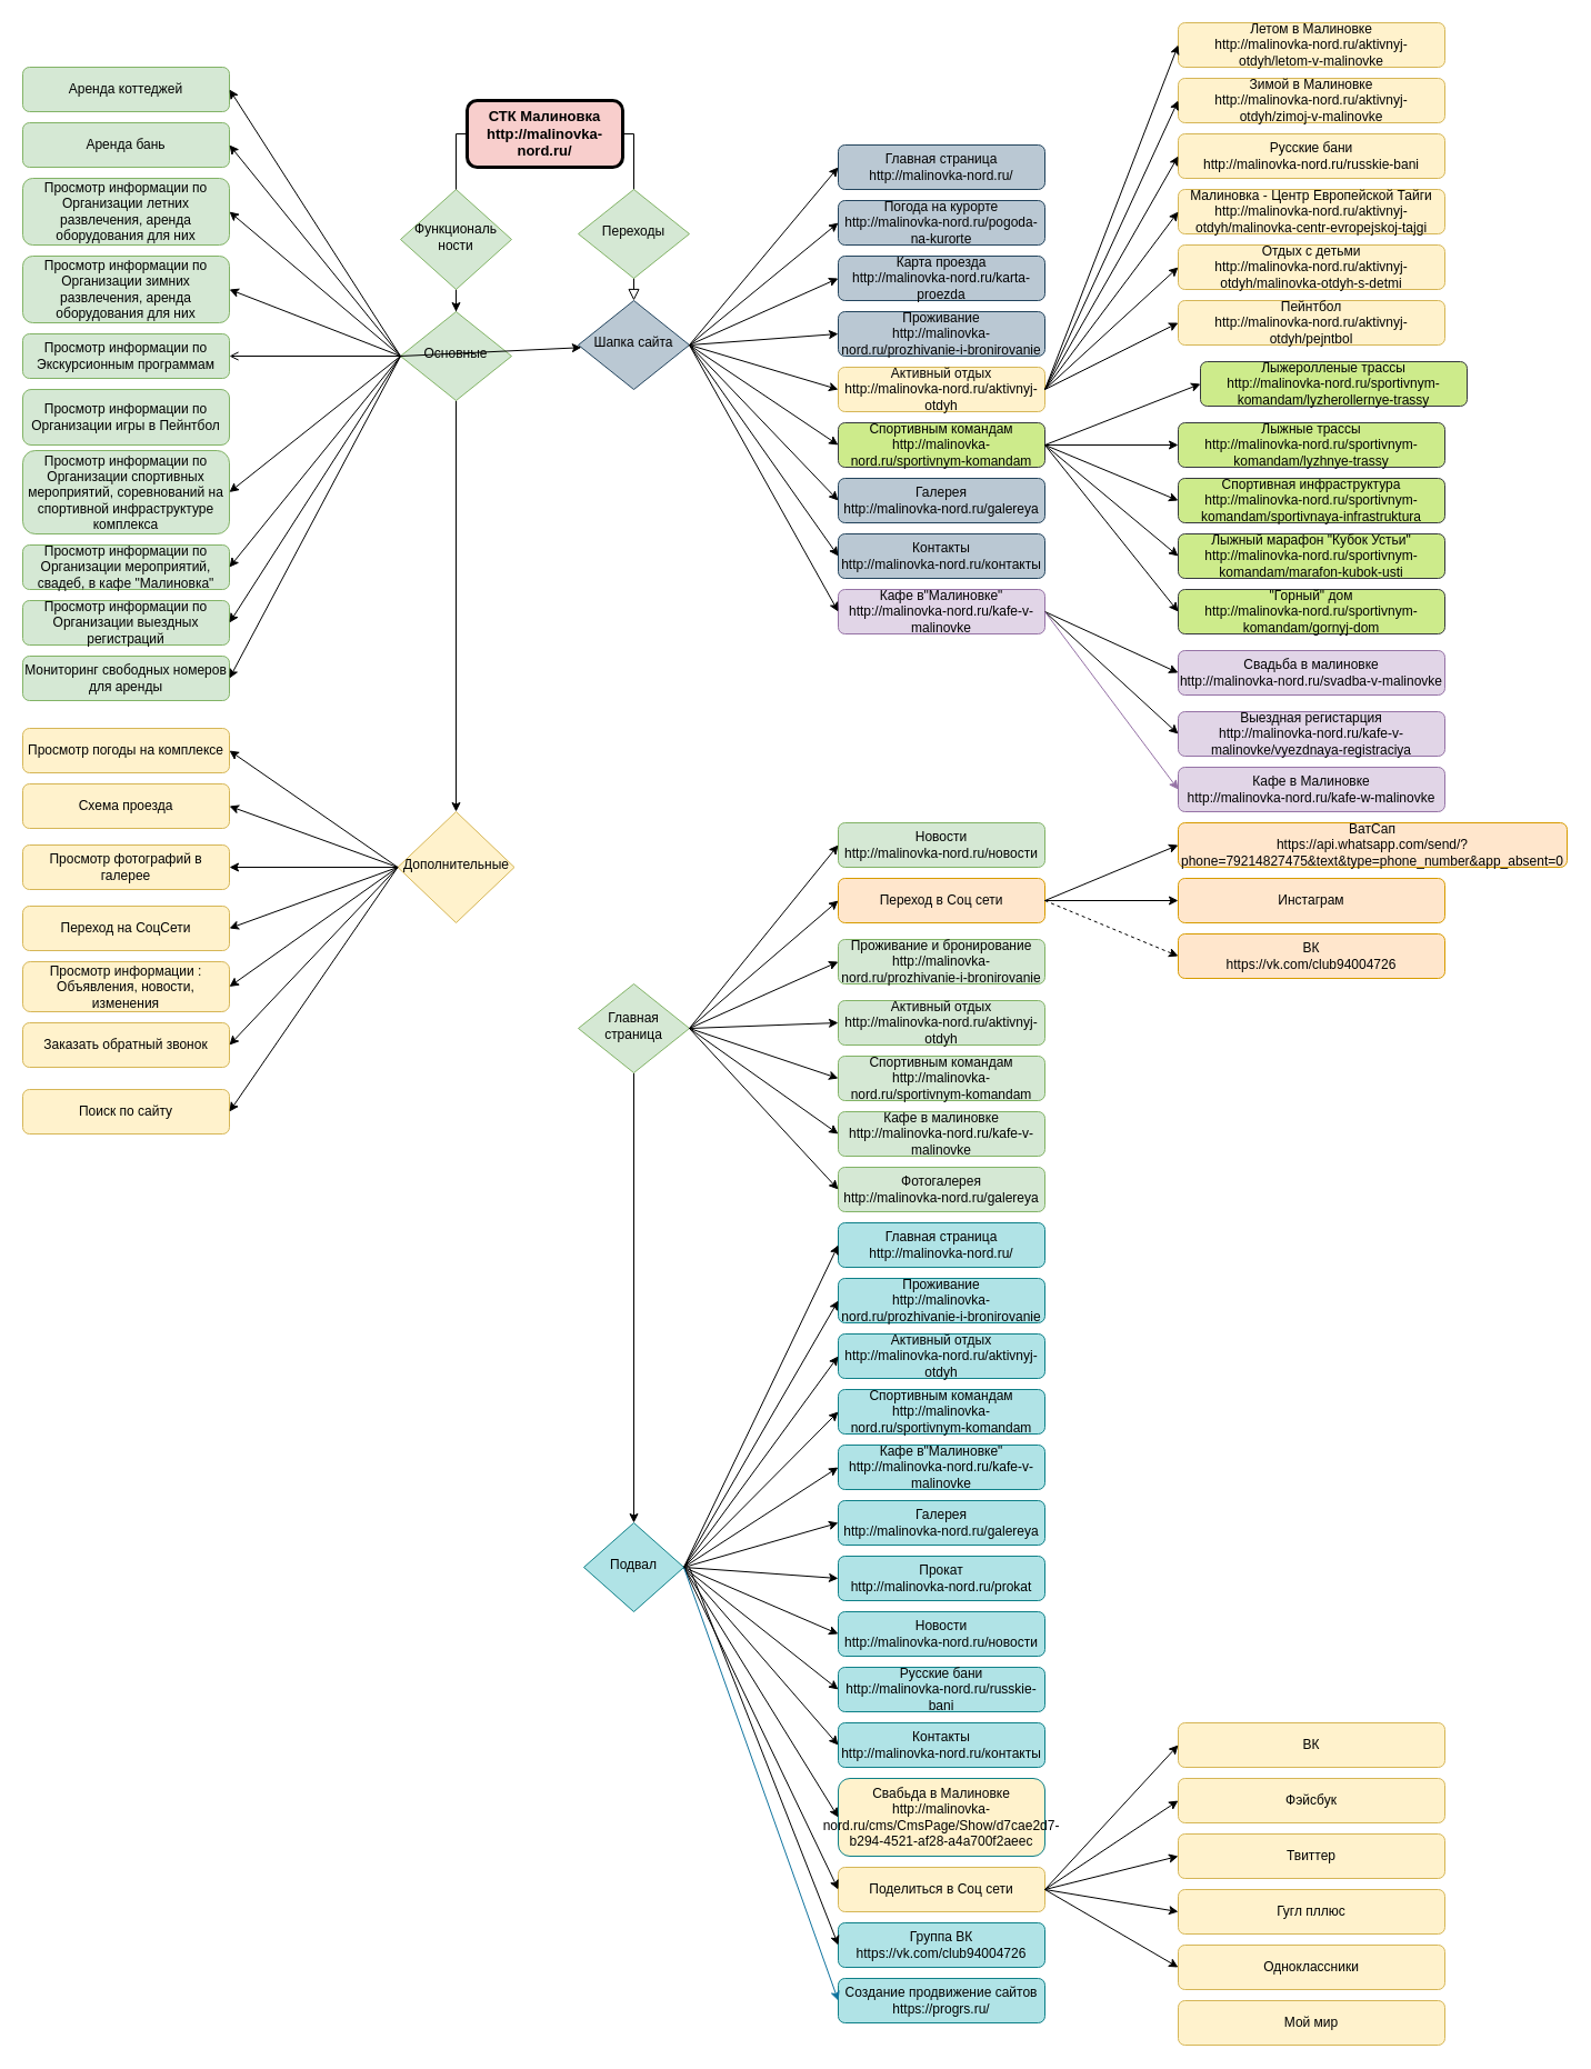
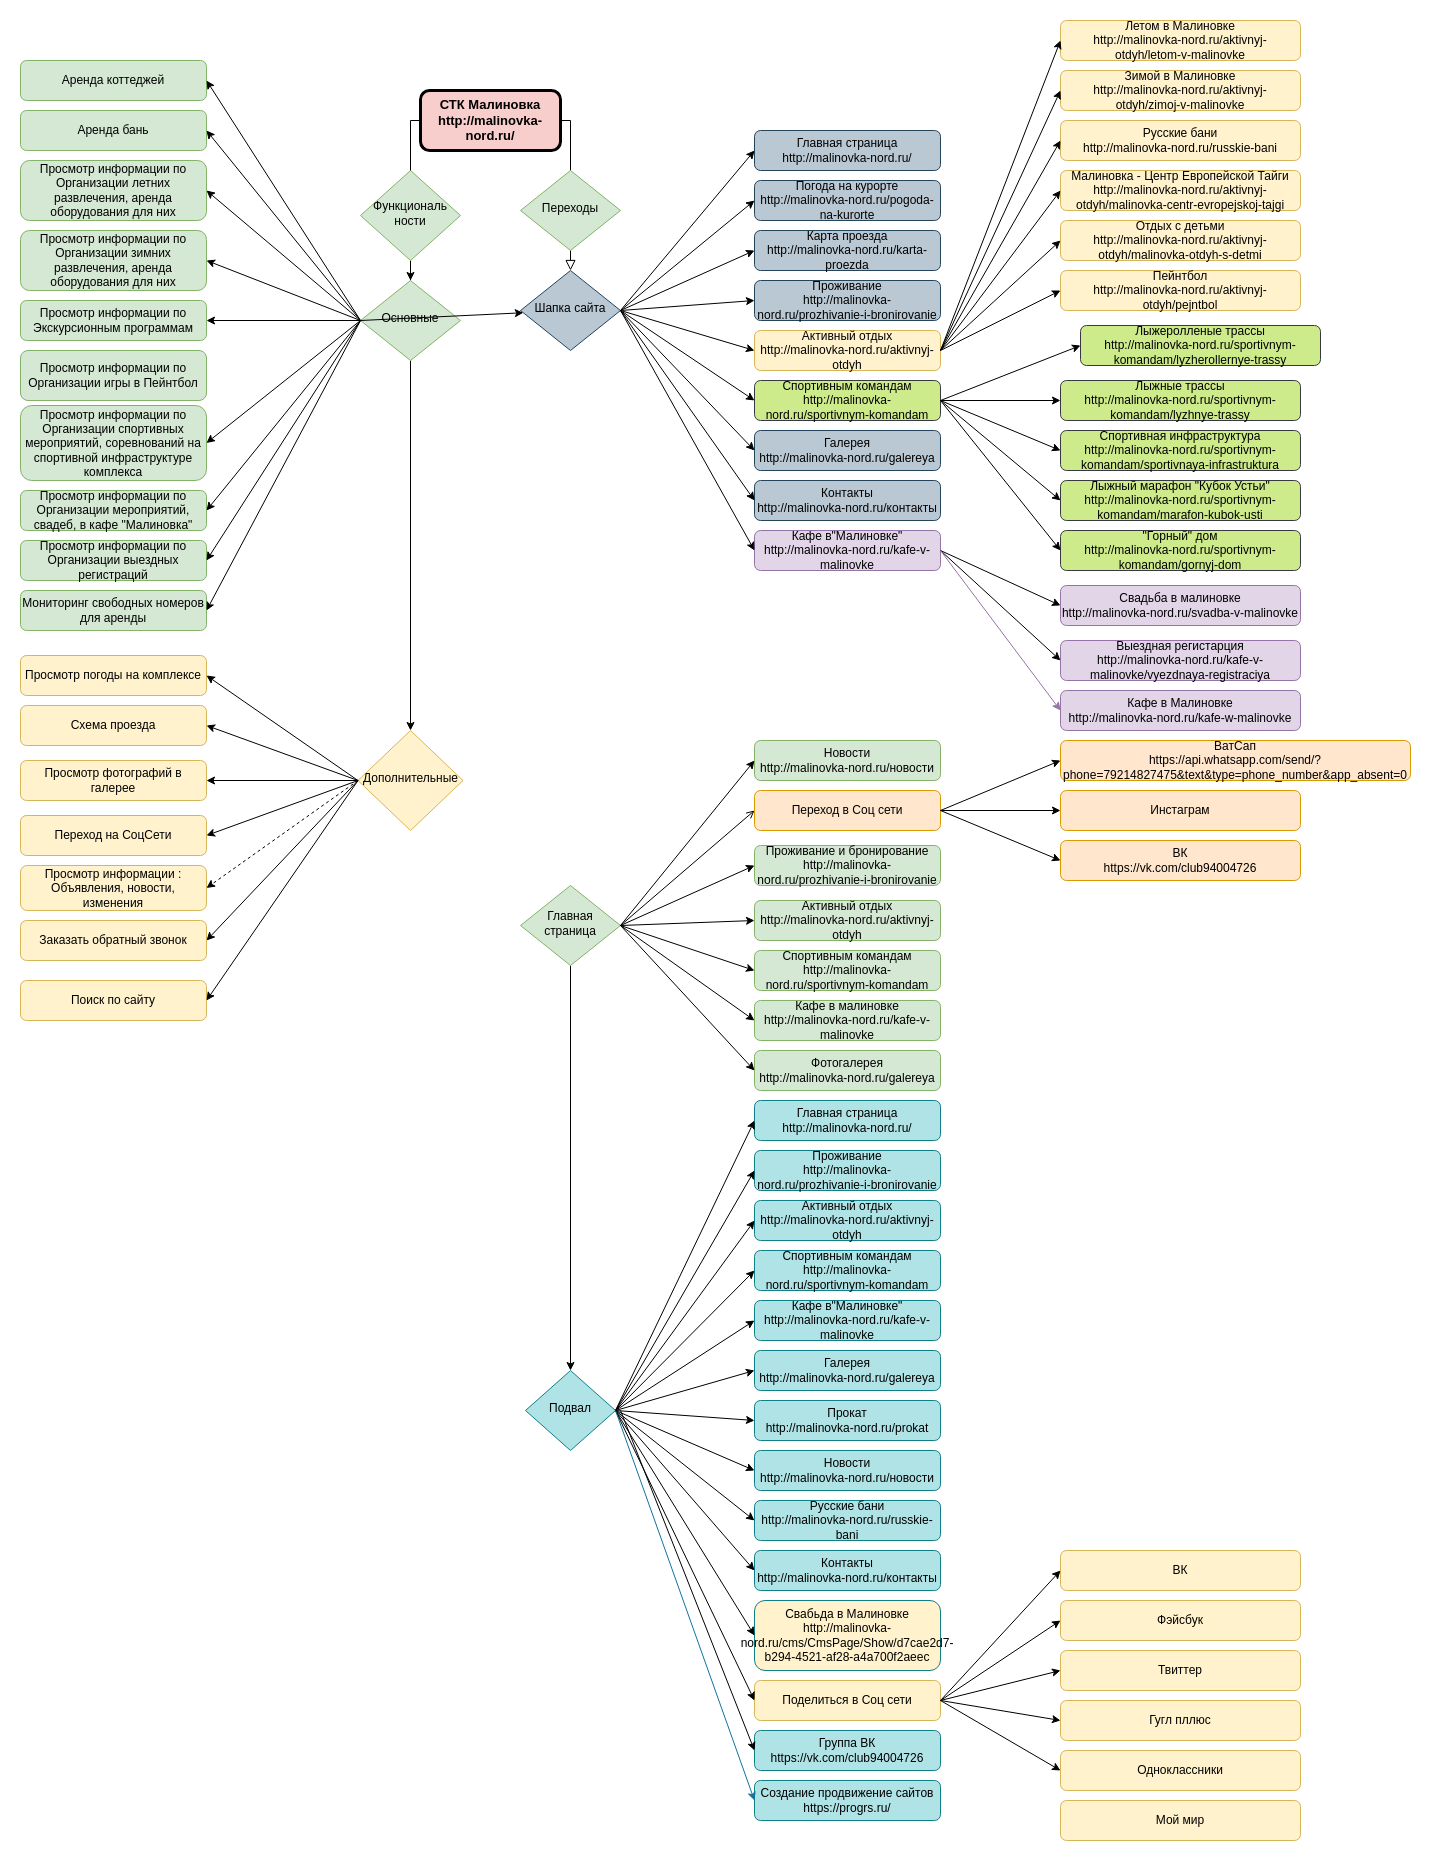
- <mxCell id="133" value="" style="endArrow=open;html=1;rounded=0;exitX=0;exitY=0.5;exitDx=0;exitDy=0;entryX=1;entryY=0.5;entryDx=0;entryDy=0;" parent="1" source="114" target="123" edge="1"><mxGeometry width="50" height="50" relative="1" as="geometry"><mxPoint x="150" y="420" as="sourcePoint" /><mxPoint x="200" y="370" as="targetPoint" /></mxGeometry></mxCell>
+ <mxCell id="133" value="" style="endArrow=classic;html=1;rounded=0;exitX=0;exitY=0.5;exitDx=0;exitDy=0;entryX=1;entryY=0.5;entryDx=0;entryDy=0;" parent="1" source="114" target="123" edge="1"><mxGeometry width="50" height="50" relative="1" as="geometry"><mxPoint x="150" y="420" as="sourcePoint" /><mxPoint x="200" y="370" as="targetPoint" /></mxGeometry></mxCell>
- <mxCell id="36" value="" style="endArrow=classic;html=1;rounded=0;entryX=0;entryY=0.5;entryDx=0;entryDy=0;exitX=1;exitY=0.5;exitDx=0;exitDy=0;" parent="1" source="26" target="28" edge="1"><mxGeometry width="50" height="50" relative="1" as="geometry"><mxPoint x="480" y="975" as="sourcePoint" /><mxPoint x="530" y="925" as="targetPoint" /></mxGeometry></mxCell>
+ <mxCell id="36" value="" style="endArrow=open;html=1;rounded=0;entryX=0;entryY=0.5;entryDx=0;entryDy=0;exitX=1;exitY=0.5;exitDx=0;exitDy=0;" parent="1" source="26" target="28" edge="1"><mxGeometry width="50" height="50" relative="1" as="geometry"><mxPoint x="480" y="975" as="sourcePoint" /><mxPoint x="530" y="925" as="targetPoint" /></mxGeometry></mxCell>
- <mxCell id="75" value="" style="endArrow=classic;html=1;rounded=0;entryX=0;entryY=0.5;entryDx=0;entryDy=0;exitX=1;exitY=0.5;exitDx=0;exitDy=0;dashed=1;" parent="1" source="28" target="72" edge="1"><mxGeometry width="50" height="50" relative="1" as="geometry"><mxPoint x="860" y="800" as="sourcePoint" /><mxPoint x="910" y="750" as="targetPoint" /></mxGeometry></mxCell>
+ <mxCell id="75" value="" style="endArrow=classic;html=1;rounded=0;entryX=0;entryY=0.5;entryDx=0;entryDy=0;exitX=1;exitY=0.5;exitDx=0;exitDy=0;" parent="1" source="28" target="72" edge="1"><mxGeometry width="50" height="50" relative="1" as="geometry"><mxPoint x="860" y="800" as="sourcePoint" /><mxPoint x="910" y="750" as="targetPoint" /></mxGeometry></mxCell>
- <mxCell id="151" value="" style="endArrow=classic;html=1;rounded=0;fontSize=13;entryX=1;entryY=0.5;entryDx=0;entryDy=0;exitX=0;exitY=0.5;exitDx=0;exitDy=0;" parent="1" source="138" target="143" edge="1"><mxGeometry width="50" height="50" relative="1" as="geometry"><mxPoint x="330" y="800" as="sourcePoint" /><mxPoint x="290" y="790" as="targetPoint" /></mxGeometry></mxCell>
+ <mxCell id="151" value="" style="endArrow=classic;html=1;rounded=0;fontSize=13;entryX=1;entryY=0.5;entryDx=0;entryDy=0;exitX=0;exitY=0.5;exitDx=0;exitDy=0;dashed=1;" parent="1" source="138" target="143" edge="1"><mxGeometry width="50" height="50" relative="1" as="geometry"><mxPoint x="330" y="800" as="sourcePoint" /><mxPoint x="290" y="790" as="targetPoint" /></mxGeometry></mxCell>
